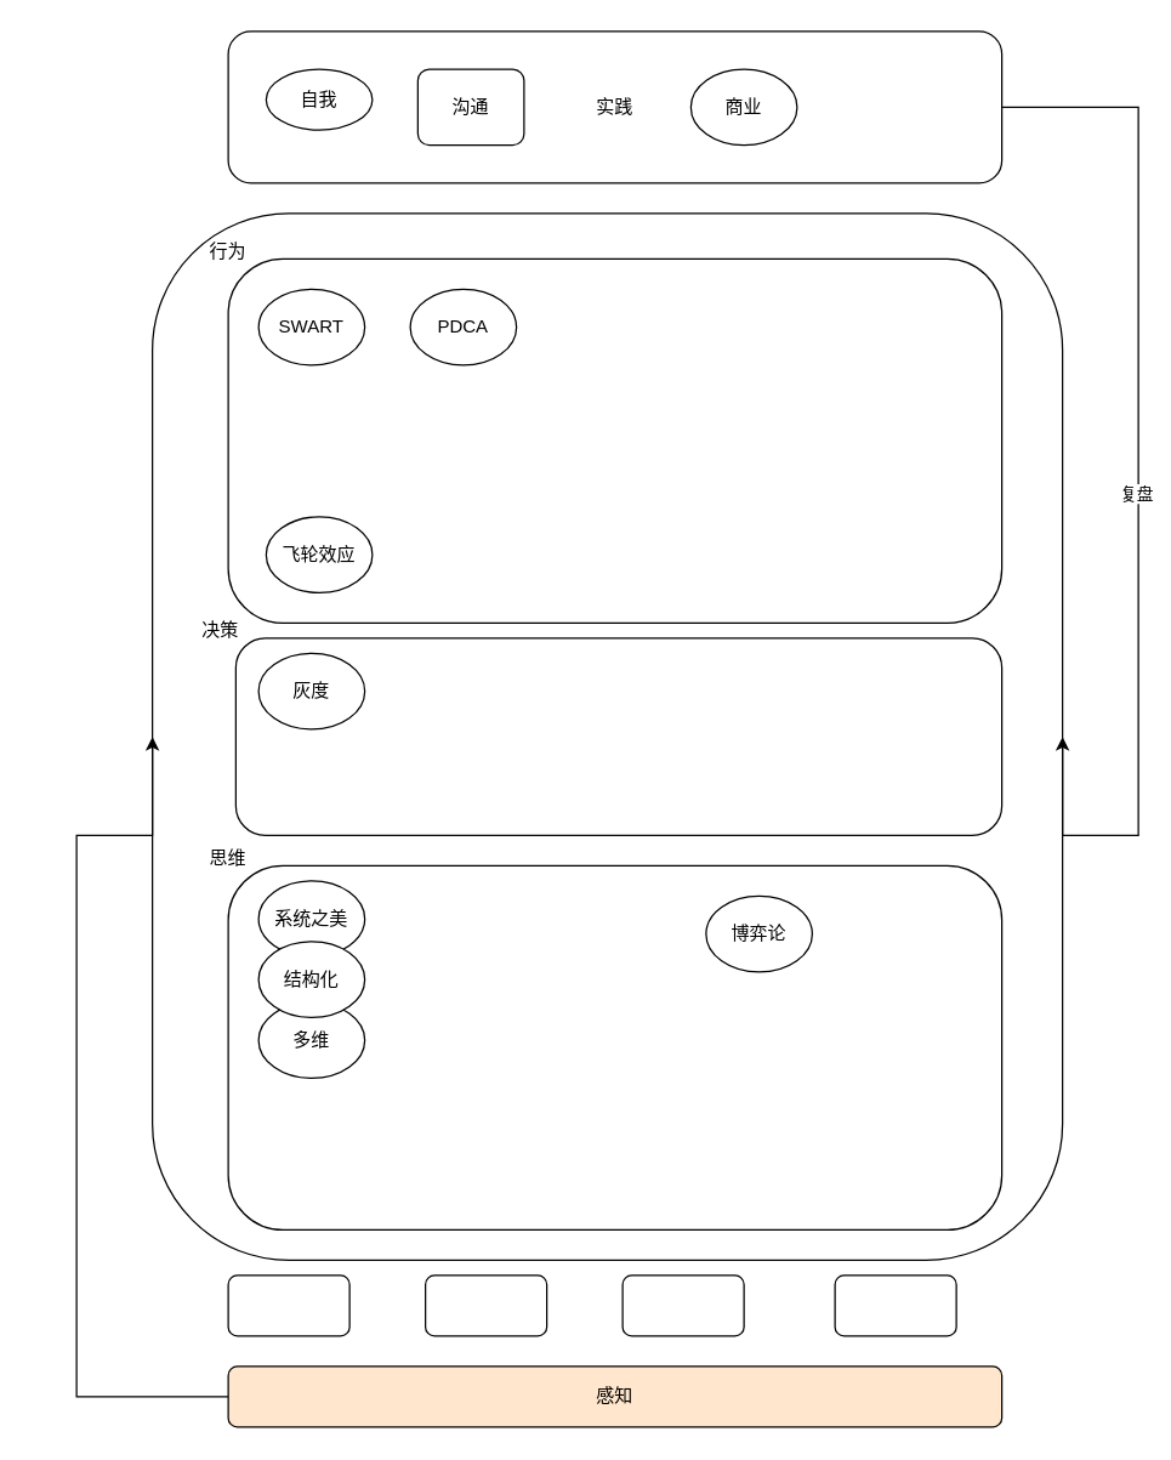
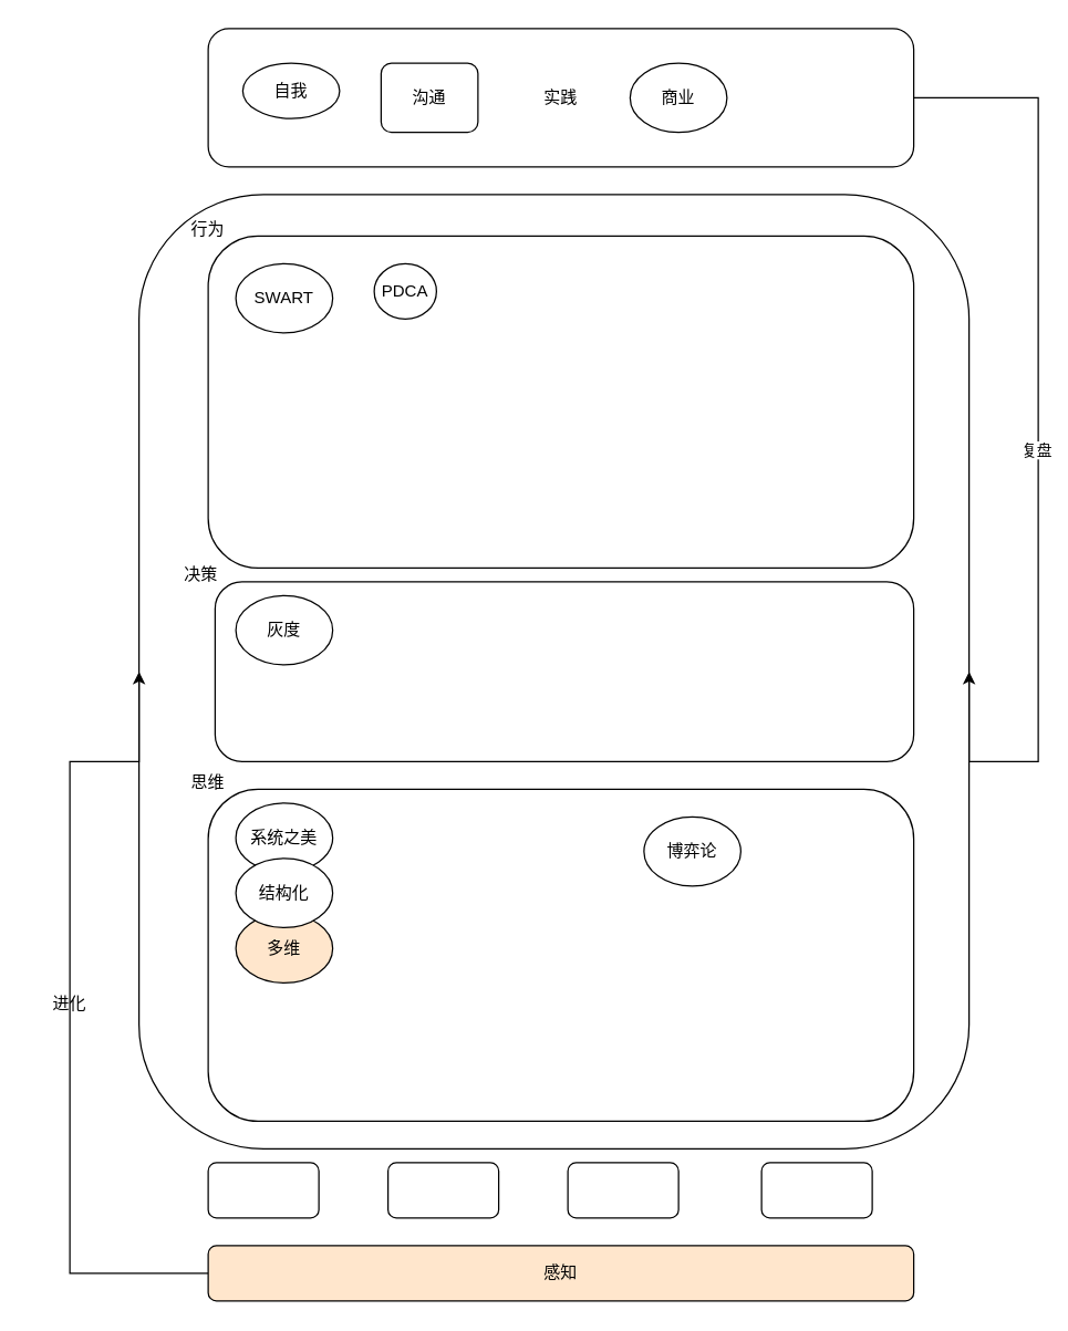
- <mxCell id="18" value="PDCA" style="ellipse;whiteSpace=wrap;html=1;" vertex="1" parent="1"><mxGeometry x="270" y="190" width="70" height="50" as="geometry" /></mxCell>
+ <mxCell id="18" value="PDCA" style="ellipse;whiteSpace=wrap;html=1;" vertex="1" parent="1"><mxGeometry x="270" y="190" width="45" height="40" as="geometry" /></mxCell>
- <mxCell id="29" value="飞轮效应" style="ellipse;whiteSpace=wrap;html=1;" vertex="1" parent="1"><mxGeometry x="175" y="340" width="70" height="50" as="geometry" /></mxCell>
- <mxCell id="11" value="多维" style="ellipse;whiteSpace=wrap;html=1;" vertex="1" parent="1"><mxGeometry x="170" y="660" width="70" height="50" as="geometry" /></mxCell>
+ <mxCell id="11" value="多维" style="ellipse;whiteSpace=wrap;html=1;fillColor=#ffe6cc;" vertex="1" parent="1"><mxGeometry x="170" y="660" width="70" height="50" as="geometry" /></mxCell>
+ <mxCell id="22" value="进化" style="text;html=1;strokeColor=none;fillColor=none;align=center;verticalAlign=middle;whiteSpace=wrap;rounded=0;" vertex="1" parent="1"><mxGeometry x="20" y="710" width="60" height="30" as="geometry" /></mxCell>
